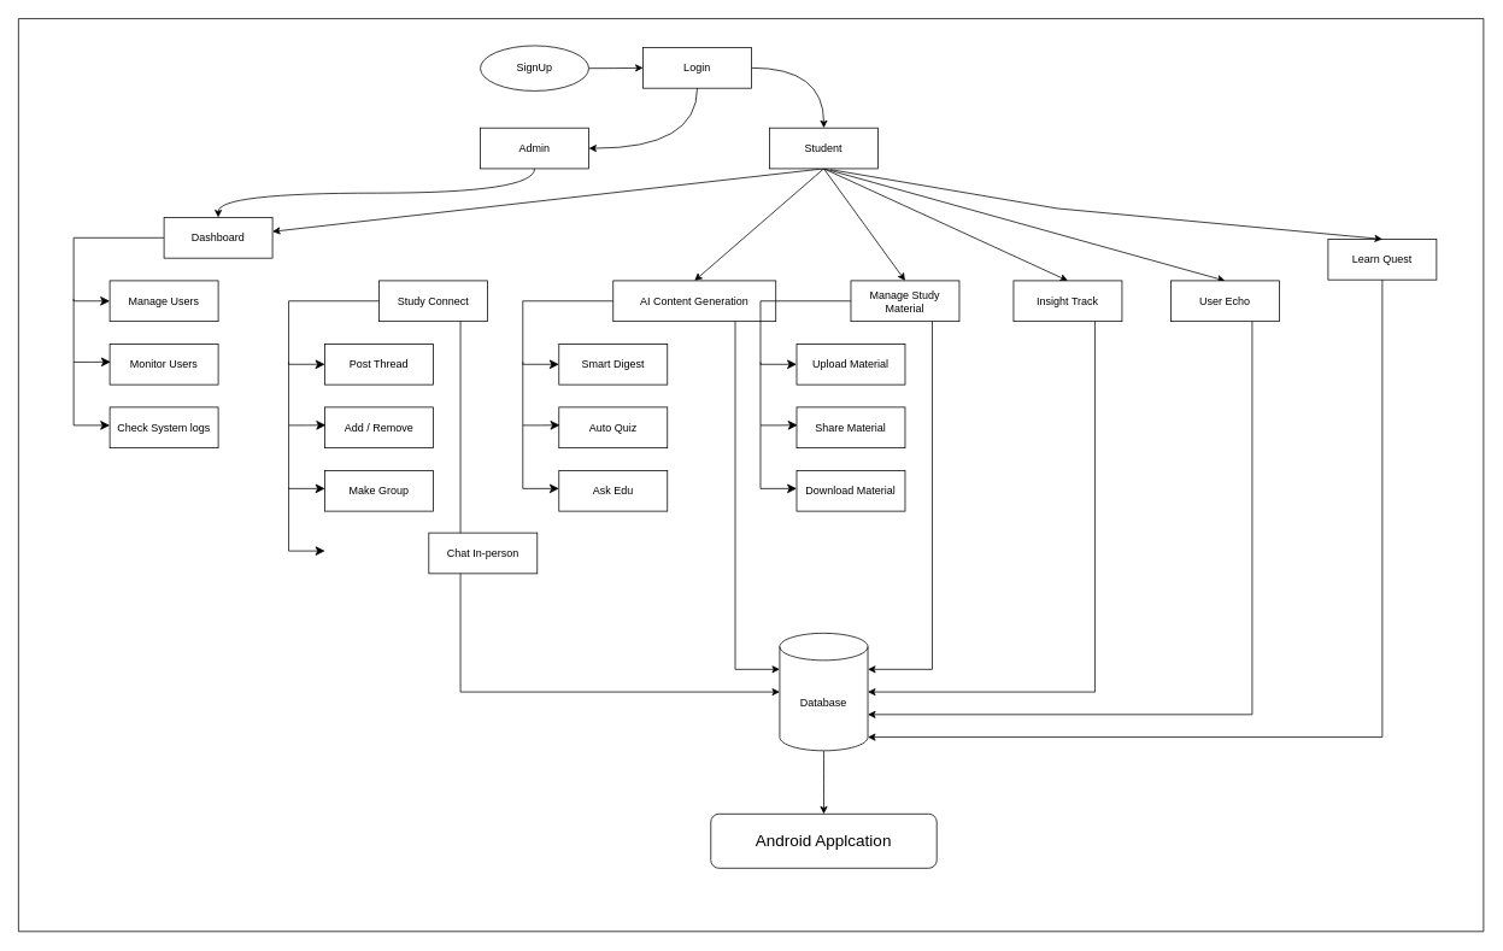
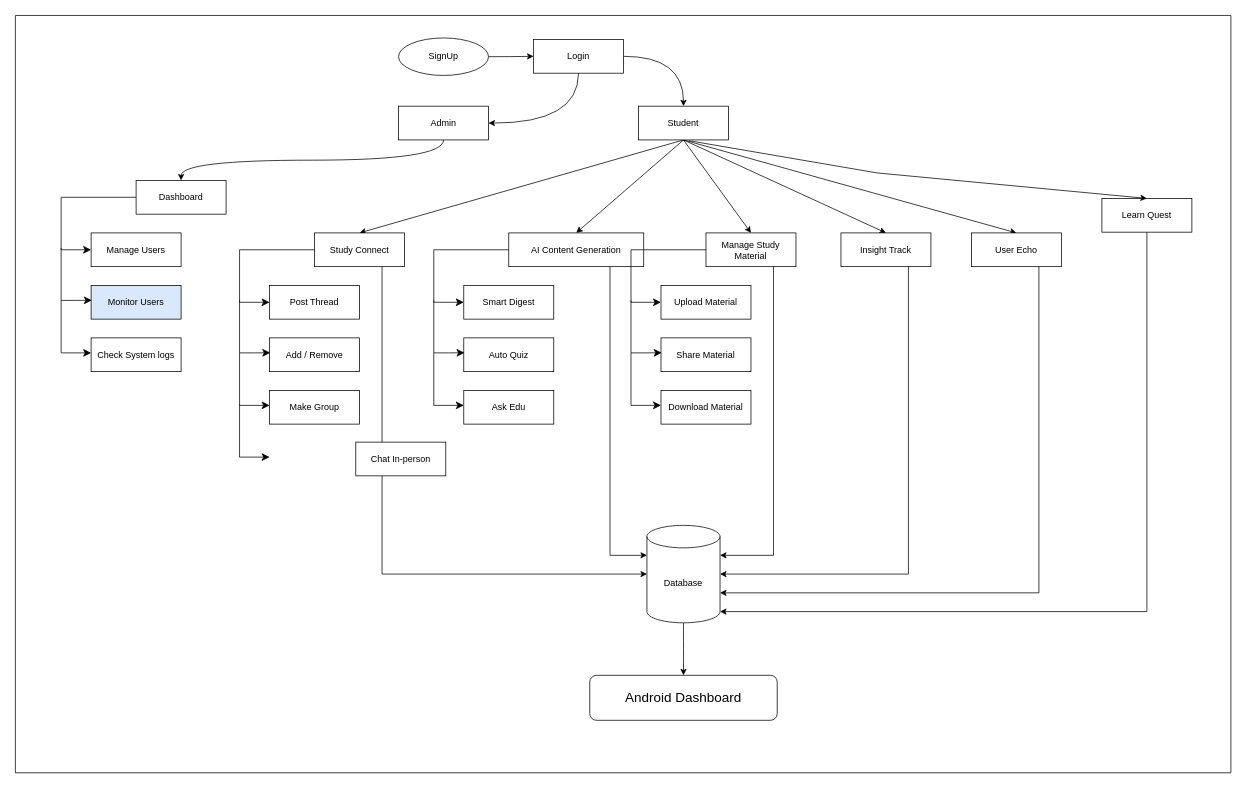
- <mxCell id="7" style="rounded=0;orthogonalLoop=1;jettySize=auto;html=1;exitX=0.5;exitY=1;exitDx=0;exitDy=0;" parent="1" source="12" target="15" edge="1"><mxGeometry relative="1" as="geometry" /></mxCell>
+ <mxCell id="7" style="rounded=0;orthogonalLoop=1;jettySize=auto;html=1;exitX=0.5;exitY=1;exitDx=0;exitDy=0;entryX=0.5;entryY=0;entryDx=0;entryDy=0;" parent="1" source="12" target="22" edge="1"><mxGeometry relative="1" as="geometry" /></mxCell>
- <mxCell id="17" value="Monitor Users" style="rounded=0;whiteSpace=wrap;html=1;" parent="1" vertex="1"><mxGeometry x="121" y="380" width="120" height="45" as="geometry" /></mxCell>
+ <mxCell id="17" value="Monitor Users" style="rounded=0;whiteSpace=wrap;html=1;fillColor=#dae8fc;" parent="1" vertex="1"><mxGeometry x="121" y="380" width="120" height="45" as="geometry" /></mxCell>
- <mxCell id="54" value="&lt;font style=&quot;font-size: 18px;&quot;&gt;Android Applcation&lt;br&gt;&lt;/font&gt;" style="rounded=1;whiteSpace=wrap;html=1;" parent="1" vertex="1"><mxGeometry x="786" y="900" width="250" height="60" as="geometry" /></mxCell>
+ <mxCell id="54" value="&lt;font style=&quot;font-size: 18px;&quot;&gt;Android Dashboard&lt;br&gt;&lt;/font&gt;" style="rounded=1;whiteSpace=wrap;html=1;" parent="1" vertex="1"><mxGeometry x="786" y="900" width="250" height="60" as="geometry" /></mxCell>
